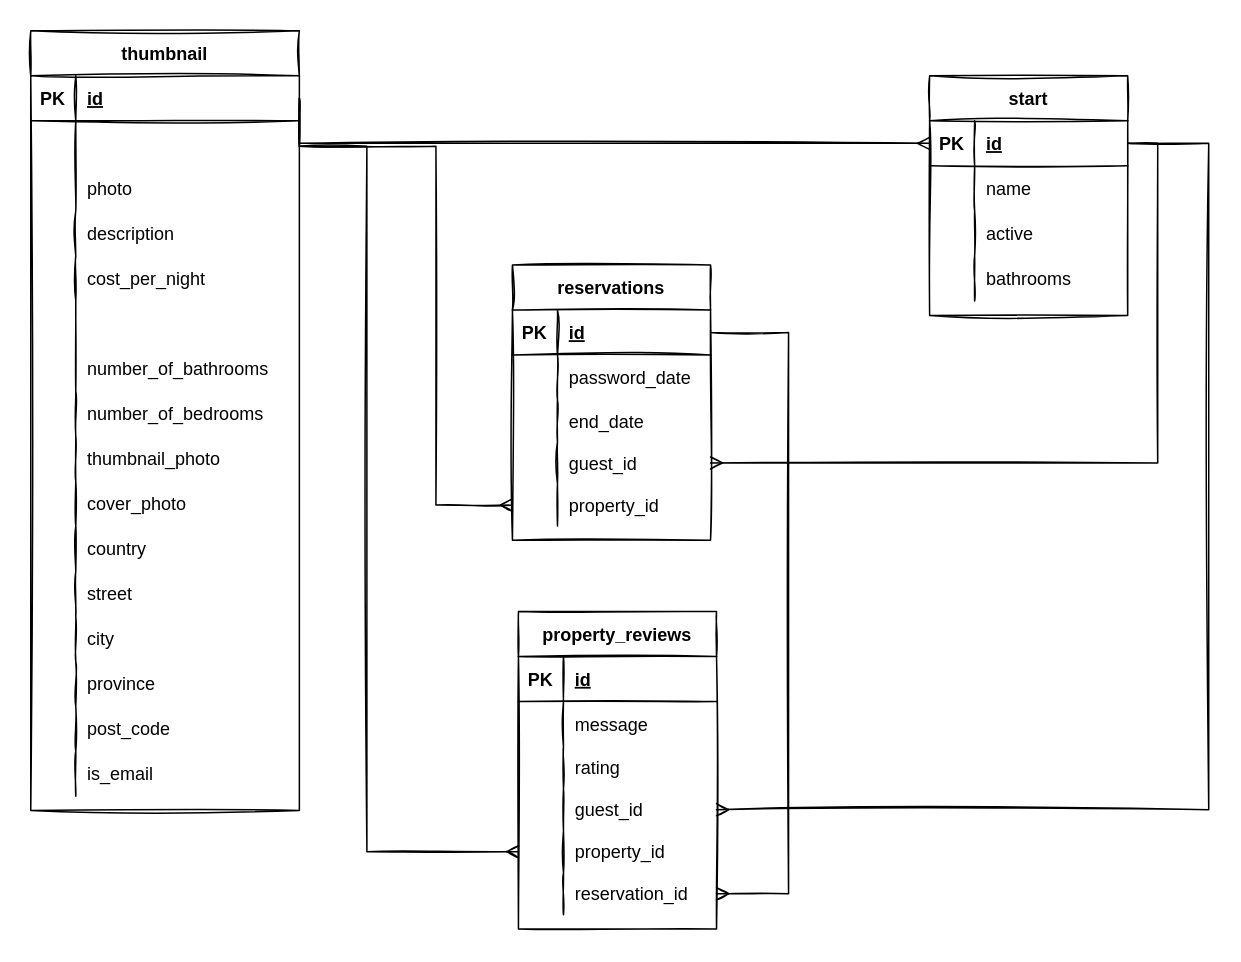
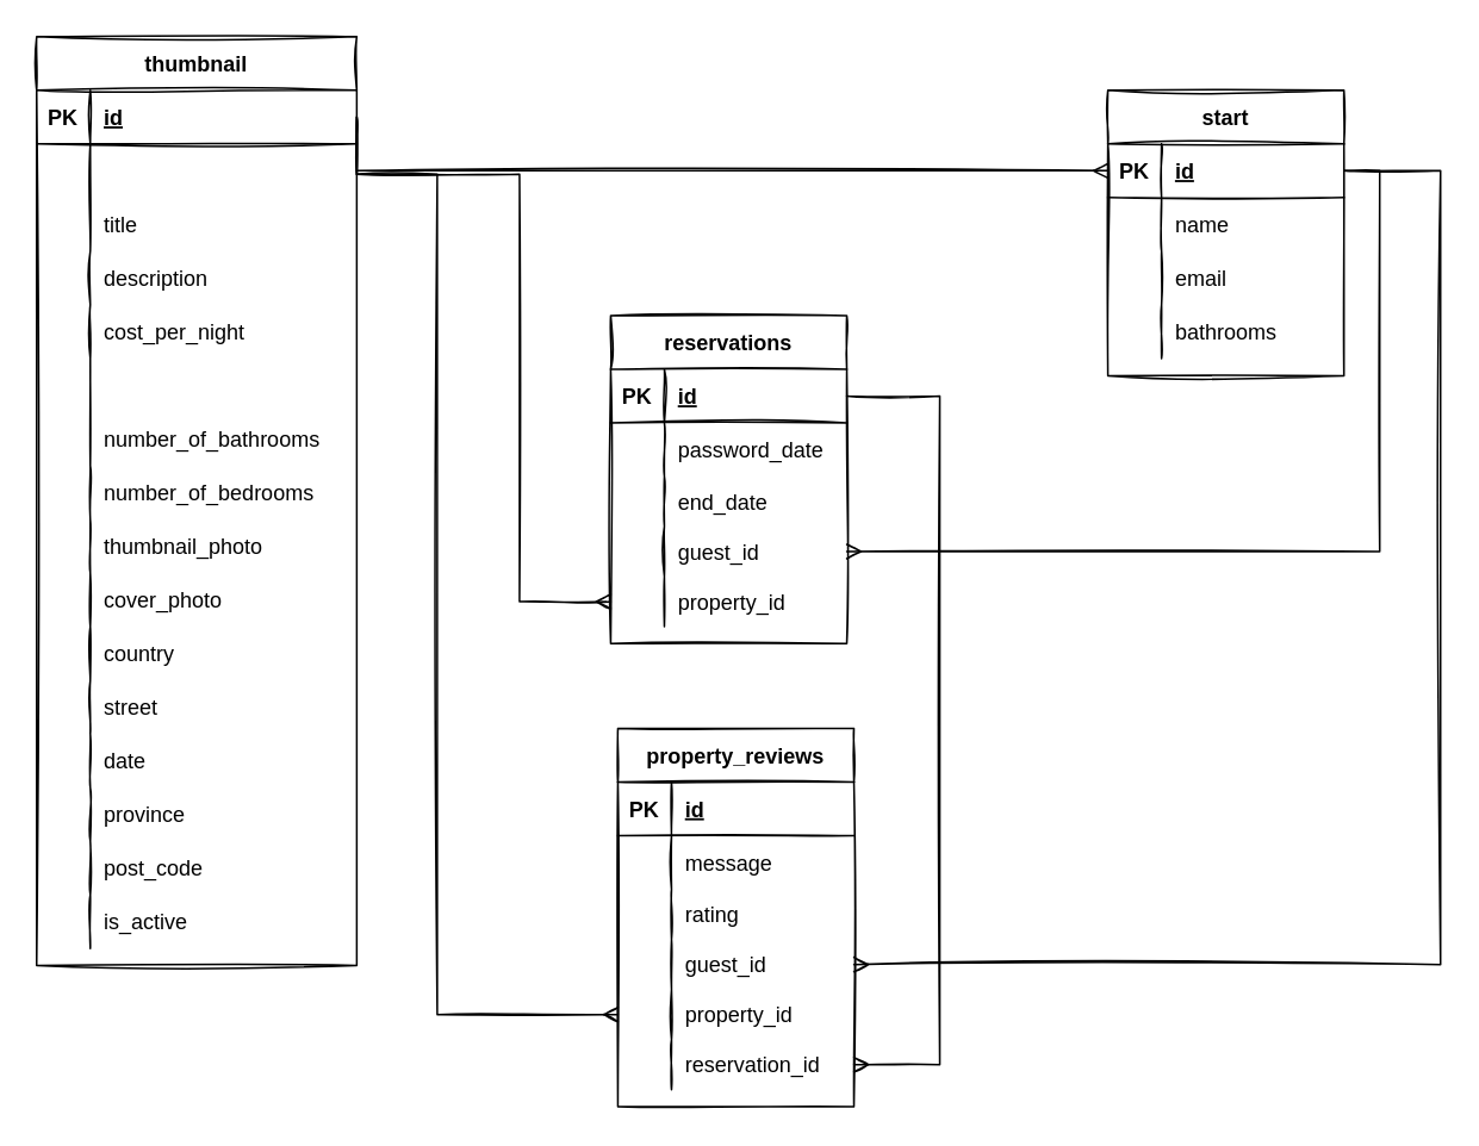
- <mxCell id="23" value="photo" style="shape=partialRectangle;overflow=hidden;connectable=0;fillColor=none;top=0;left=0;bottom=0;right=0;align=left;spacingLeft=6;sketch=1;" vertex="1" parent="21"><mxGeometry x="30" width="149" height="30" as="geometry"><mxRectangle width="149" height="30" as="alternateBounds" /></mxGeometry></mxCell>
+ <mxCell id="23" value="title" style="shape=partialRectangle;overflow=hidden;connectable=0;fillColor=none;top=0;left=0;bottom=0;right=0;align=left;spacingLeft=6;sketch=1;" vertex="1" parent="21"><mxGeometry x="30" width="149" height="30" as="geometry"><mxRectangle width="149" height="30" as="alternateBounds" /></mxGeometry></mxCell>
- <mxCell id="11" value="active" style="shape=partialRectangle;overflow=hidden;connectable=0;fillColor=none;top=0;left=0;bottom=0;right=0;align=left;spacingLeft=6;sketch=1;" vertex="1" parent="9"><mxGeometry x="30" width="102" height="30" as="geometry"><mxRectangle width="102" height="30" as="alternateBounds" /></mxGeometry></mxCell>
+ <mxCell id="11" value="email" style="shape=partialRectangle;overflow=hidden;connectable=0;fillColor=none;top=0;left=0;bottom=0;right=0;align=left;spacingLeft=6;sketch=1;" vertex="1" parent="9"><mxGeometry x="30" width="102" height="30" as="geometry"><mxRectangle width="102" height="30" as="alternateBounds" /></mxGeometry></mxCell>
- <mxCell id="52" value="city" style="shape=partialRectangle;overflow=hidden;connectable=0;fillColor=none;top=0;left=0;bottom=0;right=0;align=left;spacingLeft=6;sketch=1;" vertex="1" parent="50"><mxGeometry x="30" width="149" height="30" as="geometry"><mxRectangle width="149" height="30" as="alternateBounds" /></mxGeometry></mxCell>
+ <mxCell id="52" value="date" style="shape=partialRectangle;overflow=hidden;connectable=0;fillColor=none;top=0;left=0;bottom=0;right=0;align=left;spacingLeft=6;sketch=1;" vertex="1" parent="50"><mxGeometry x="30" width="149" height="30" as="geometry"><mxRectangle width="149" height="30" as="alternateBounds" /></mxGeometry></mxCell>
- <mxCell id="61" value="is_email" style="shape=partialRectangle;overflow=hidden;connectable=0;fillColor=none;top=0;left=0;bottom=0;right=0;align=left;spacingLeft=6;sketch=1;" vertex="1" parent="59"><mxGeometry x="30" width="149" height="30" as="geometry"><mxRectangle width="149" height="30" as="alternateBounds" /></mxGeometry></mxCell>
+ <mxCell id="61" value="is_active" style="shape=partialRectangle;overflow=hidden;connectable=0;fillColor=none;top=0;left=0;bottom=0;right=0;align=left;spacingLeft=6;sketch=1;" vertex="1" parent="59"><mxGeometry x="30" width="149" height="30" as="geometry"><mxRectangle width="149" height="30" as="alternateBounds" /></mxGeometry></mxCell>
